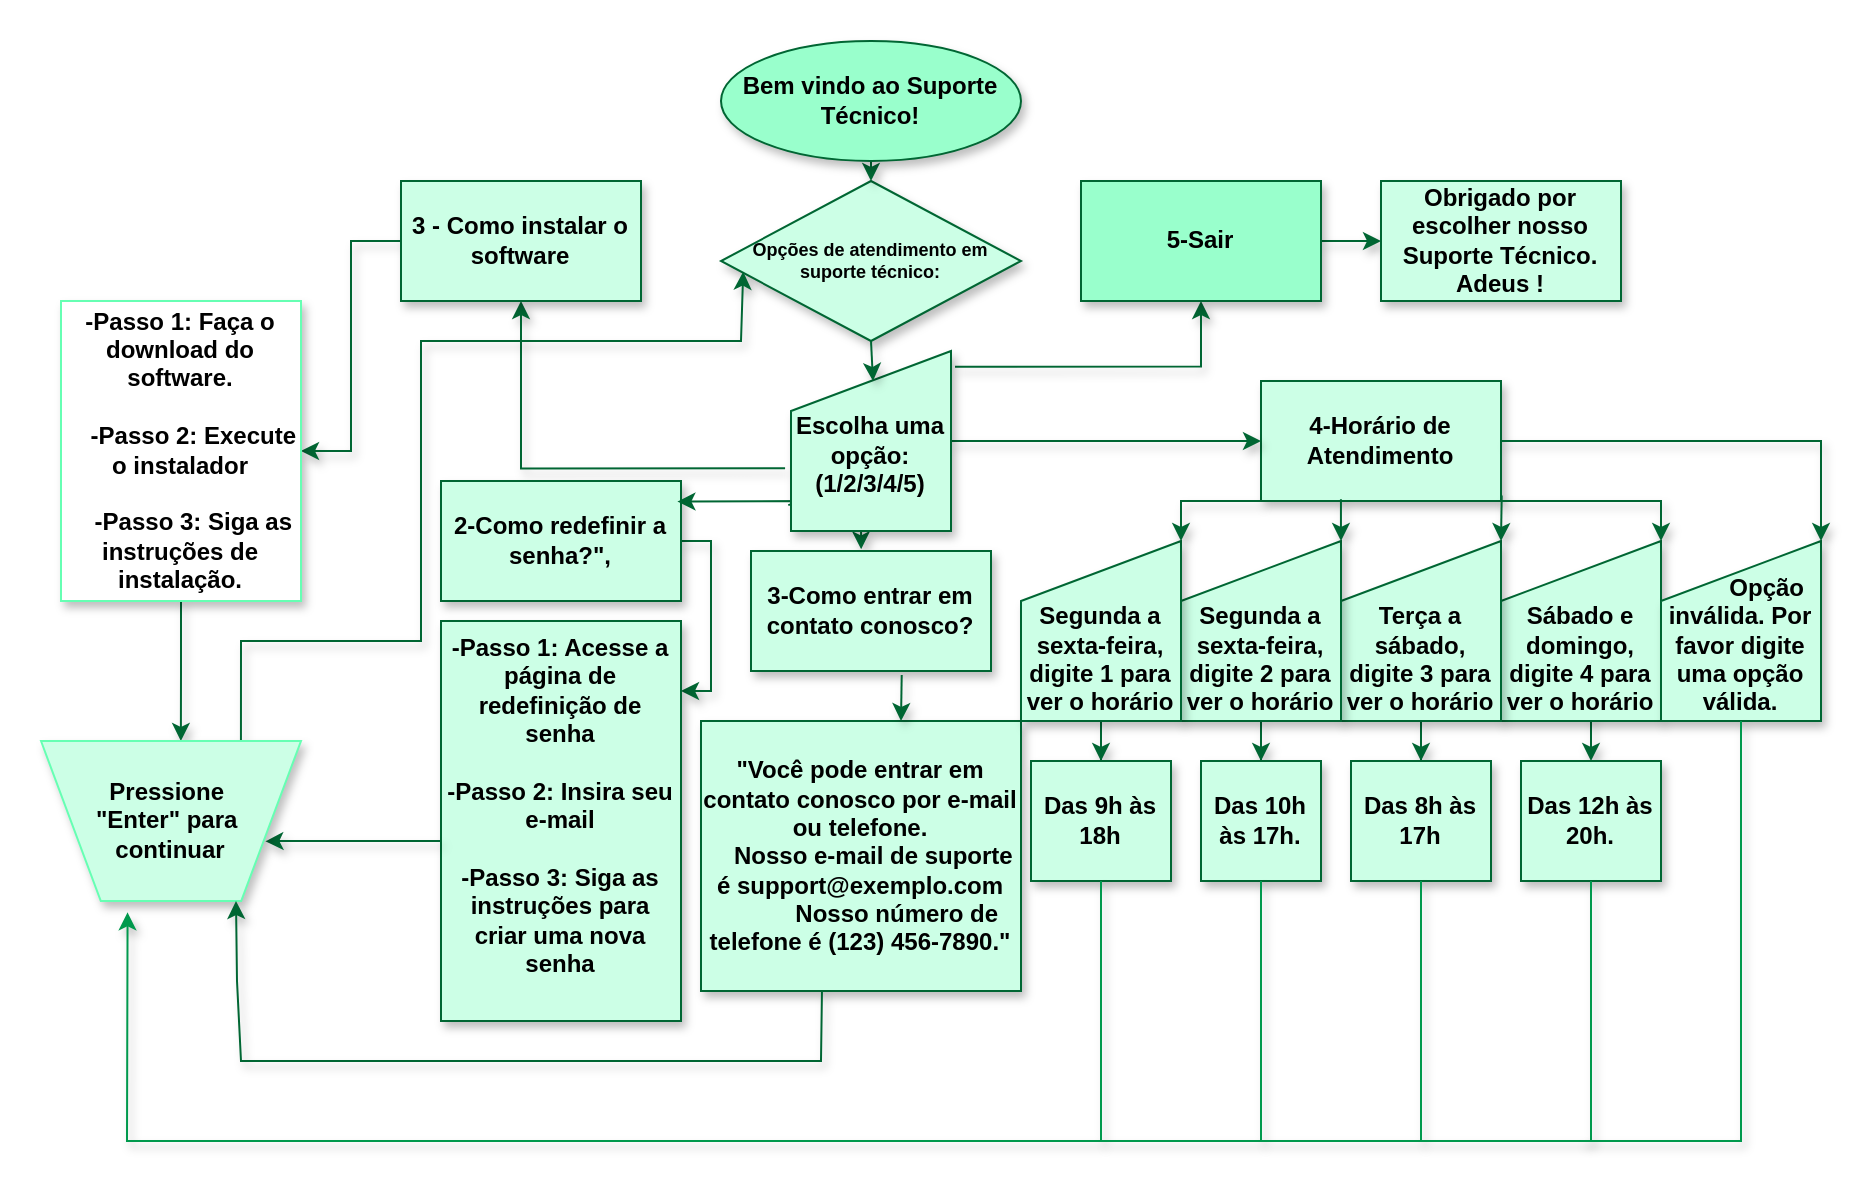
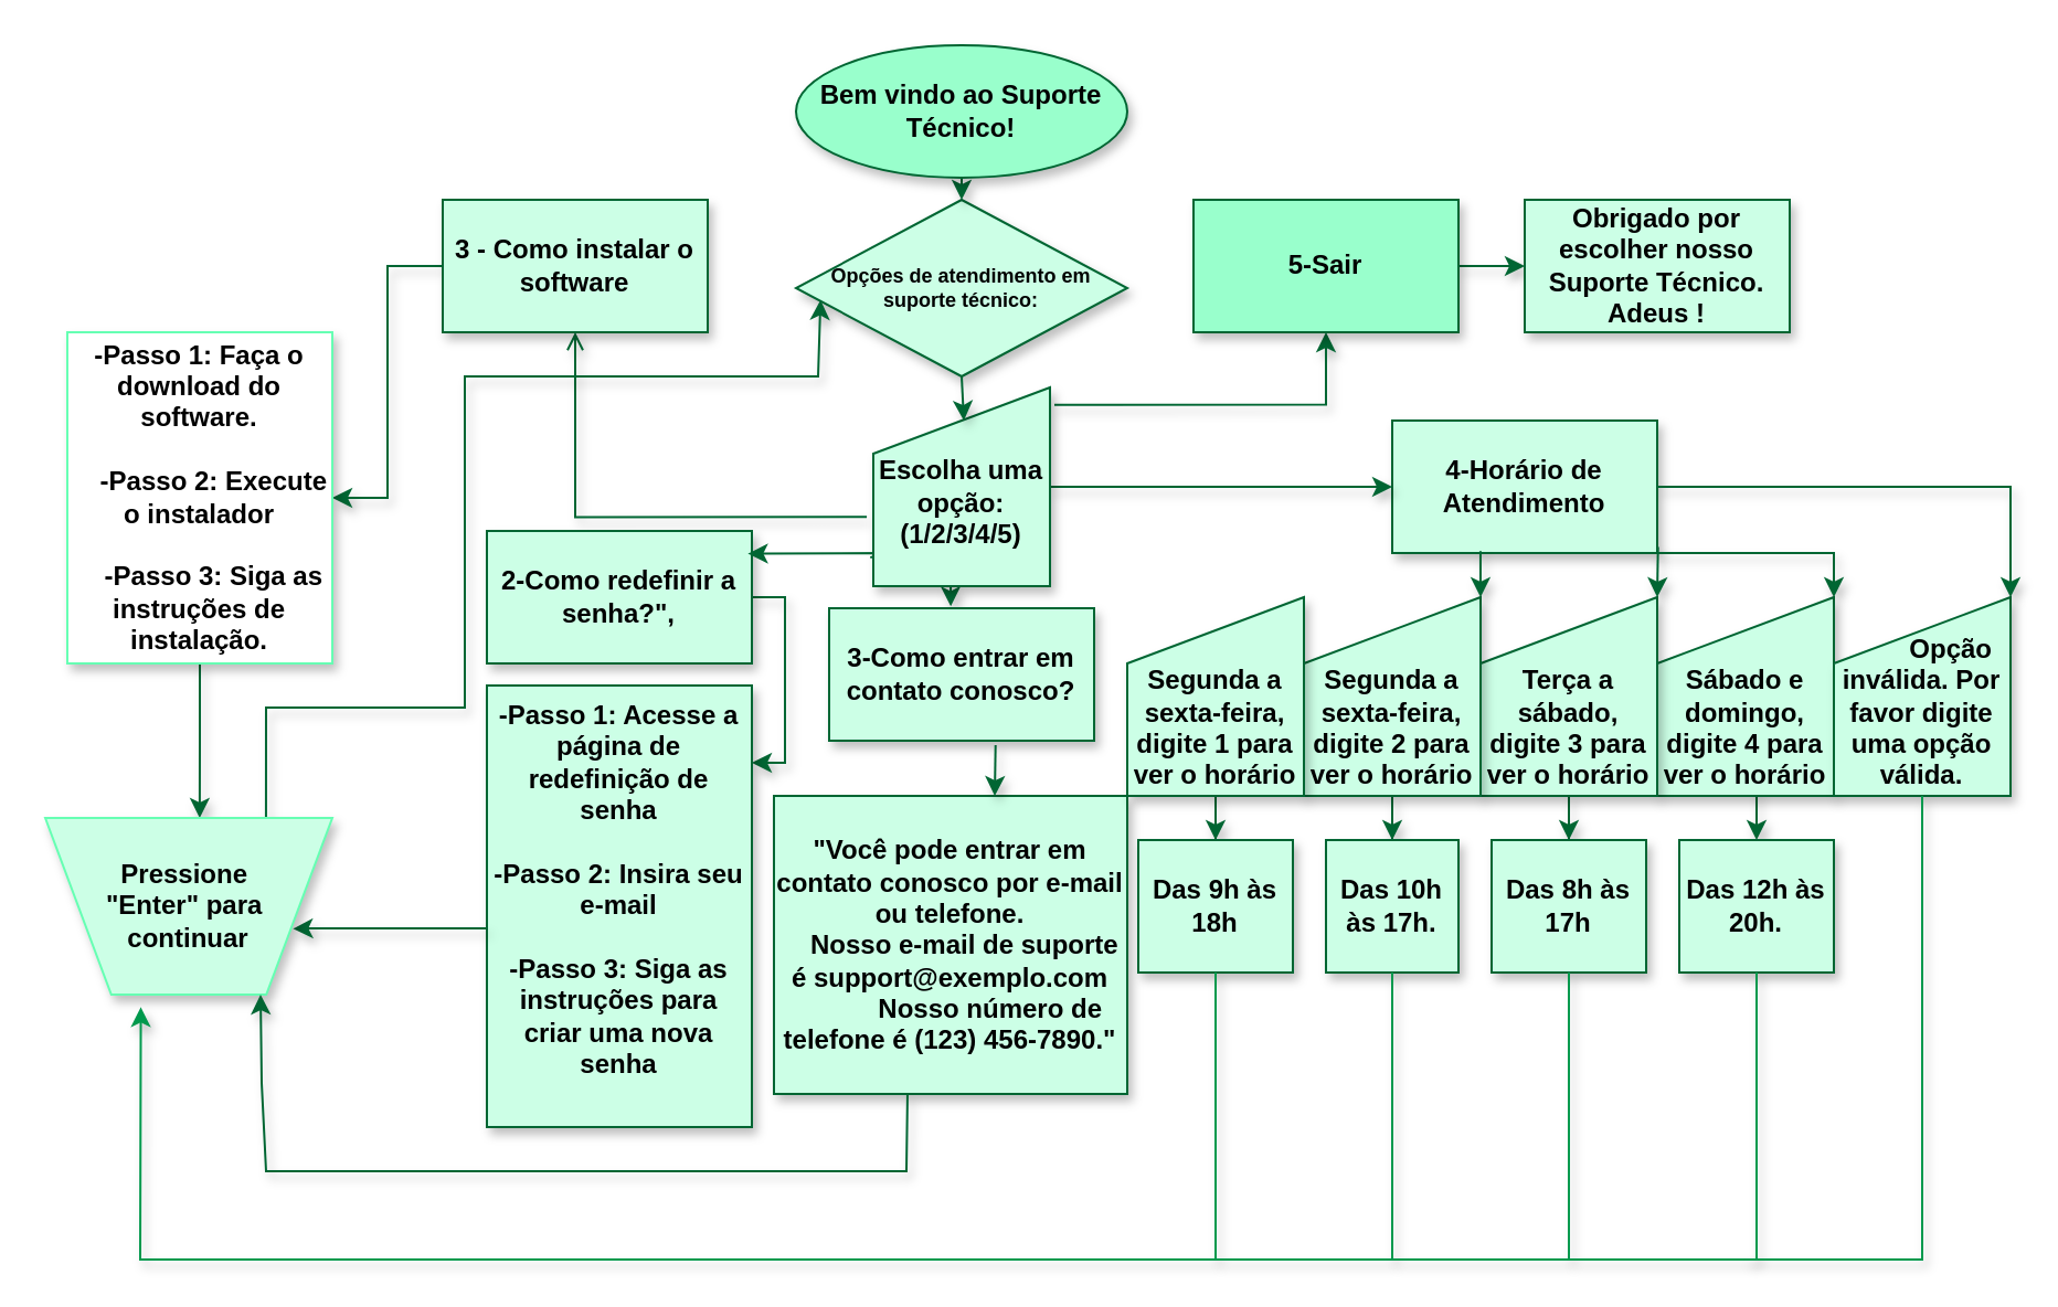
- <mxCell id="2" value="" style="edgeStyle=orthogonalEdgeStyle;rounded=0;orthogonalLoop=1;jettySize=auto;html=1;exitX=-0.037;exitY=0.652;exitDx=0;exitDy=0;exitPerimeter=0;shadow=1;strokeColor=#006633;fillColor=#00994D;" edge="1" parent="1" source="48" target="6"><mxGeometry relative="1" as="geometry"><mxPoint x="310" y="190" as="sourcePoint" /></mxGeometry></mxCell>
+ <mxCell id="2" value="" style="edgeStyle=orthogonalEdgeStyle;rounded=0;orthogonalLoop=1;jettySize=auto;html=1;exitX=-0.037;exitY=0.652;exitDx=0;exitDy=0;exitPerimeter=0;shadow=1;strokeColor=#006633;fillColor=#00994D;endArrow=open;" edge="1" parent="1" source="48" target="6"><mxGeometry relative="1" as="geometry"><mxPoint x="310" y="190" as="sourcePoint" /></mxGeometry></mxCell>
- <mxCell id="43" value="" style="endArrow=classic;html=1;rounded=0;exitX=0;exitY=1;exitDx=0;exitDy=0;entryX=1;entryY=0;entryDx=0;entryDy=0;shadow=1;strokeColor=#006633;" edge="1" parent="1" source="13" target="42"><mxGeometry width="50" height="50" relative="1" as="geometry"><mxPoint x="460" y="440" as="sourcePoint" /><mxPoint x="510" y="390" as="targetPoint" /><Array as="points"><mxPoint x="590" y="250" /></Array></mxGeometry></mxCell>
